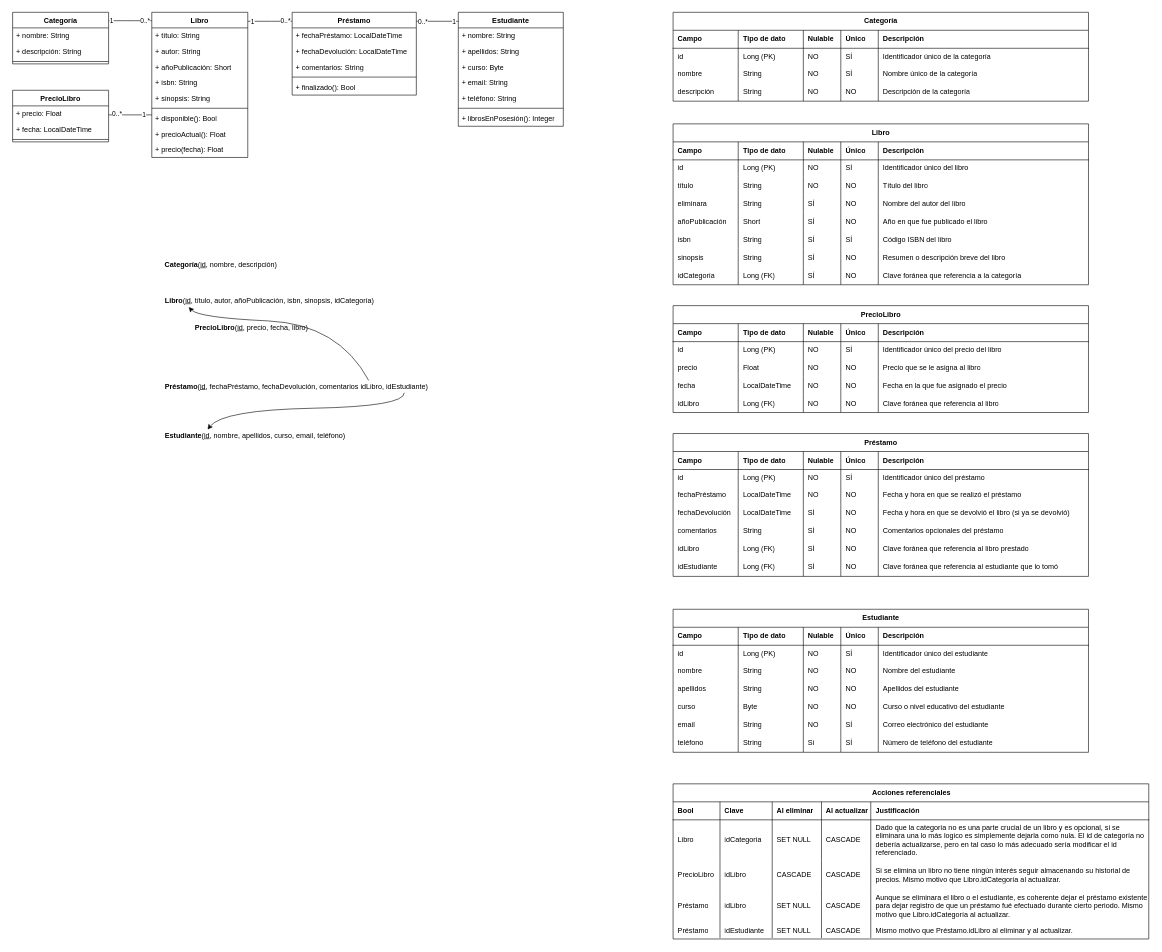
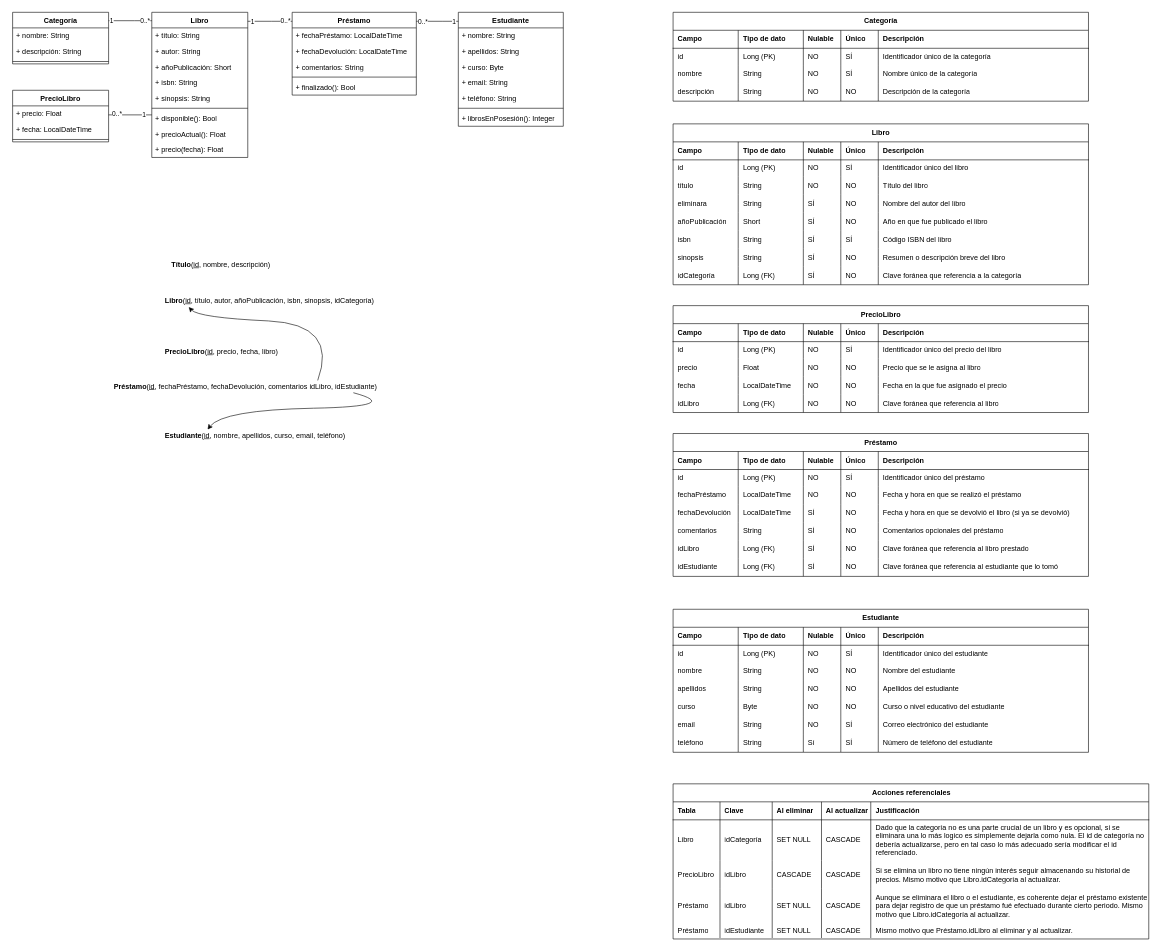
- <mxCell id="39" value="&lt;b&gt;Categoría&lt;/b&gt;(&lt;u&gt;id&lt;/u&gt;, nombre, descripción)" style="text;html=1;align=center;verticalAlign=middle;resizable=0;points=[];autosize=1;strokeColor=none;fillColor=none;" vertex="1" parent="1"><mxGeometry x="264" y="428" width="205" height="26" as="geometry" /></mxCell>
+ <mxCell id="39" value="&lt;b&gt;Título&lt;/b&gt;(&lt;u&gt;id&lt;/u&gt;, nombre, descripción)" style="text;html=1;align=center;verticalAlign=middle;resizable=0;points=[];autosize=1;strokeColor=none;fillColor=none;" vertex="1" parent="1"><mxGeometry x="264" y="428" width="205" height="26" as="geometry" /></mxCell>
- <mxCell id="243" value="&lt;b&gt;PrecioLibro&lt;/b&gt;(&lt;u&gt;id&lt;/u&gt;, precio, fecha, libro)" style="text;html=1;align=center;verticalAlign=middle;resizable=0;points=[];autosize=1;strokeColor=none;fillColor=none;" vertex="1" parent="1"><mxGeometry x="314" y="533" width="207" height="26" as="geometry" /></mxCell>
+ <mxCell id="243" value="&lt;b&gt;PrecioLibro&lt;/b&gt;(&lt;u&gt;id&lt;/u&gt;, precio, fecha, libro)" style="text;html=1;align=center;verticalAlign=middle;resizable=0;points=[];autosize=1;strokeColor=none;fillColor=none;" vertex="1" parent="1"><mxGeometry x="264" y="573" width="207" height="26" as="geometry" /></mxCell>
- <mxCell id="41" value="&lt;b&gt;Préstamo&lt;/b&gt;(&lt;u&gt;id&lt;/u&gt;, fechaPréstamo, fechaDevolución, comentarios idLibro, idEstudiante)" style="text;html=1;align=center;verticalAlign=middle;resizable=0;points=[];autosize=1;strokeColor=none;fillColor=none;" vertex="1" parent="1"><mxGeometry x="264" y="631" width="457" height="26" as="geometry" /></mxCell>
+ <mxCell id="41" value="&lt;b&gt;Préstamo&lt;/b&gt;(&lt;u&gt;id&lt;/u&gt;, fechaPréstamo, fechaDevolución, comentarios idLibro, idEstudiante)" style="text;html=1;align=center;verticalAlign=middle;resizable=0;points=[];autosize=1;strokeColor=none;fillColor=none;" vertex="1" parent="1"><mxGeometry x="179" y="631" width="457" height="26" as="geometry" /></mxCell>
- <mxCell id="207" value="Bool" style="shape=partialRectangle;connectable=0;fillColor=none;top=0;left=0;bottom=0;right=0;align=left;spacingLeft=6;fontStyle=1;overflow=hidden;whiteSpace=wrap;html=1;" vertex="1" parent="206"><mxGeometry width="78.207" height="30" as="geometry"><mxRectangle width="78.207" height="30" as="alternateBounds" /></mxGeometry></mxCell>
+ <mxCell id="207" value="Tabla" style="shape=partialRectangle;connectable=0;fillColor=none;top=0;left=0;bottom=0;right=0;align=left;spacingLeft=6;fontStyle=1;overflow=hidden;whiteSpace=wrap;html=1;" vertex="1" parent="206"><mxGeometry width="78.207" height="30" as="geometry"><mxRectangle width="78.207" height="30" as="alternateBounds" /></mxGeometry></mxCell>
